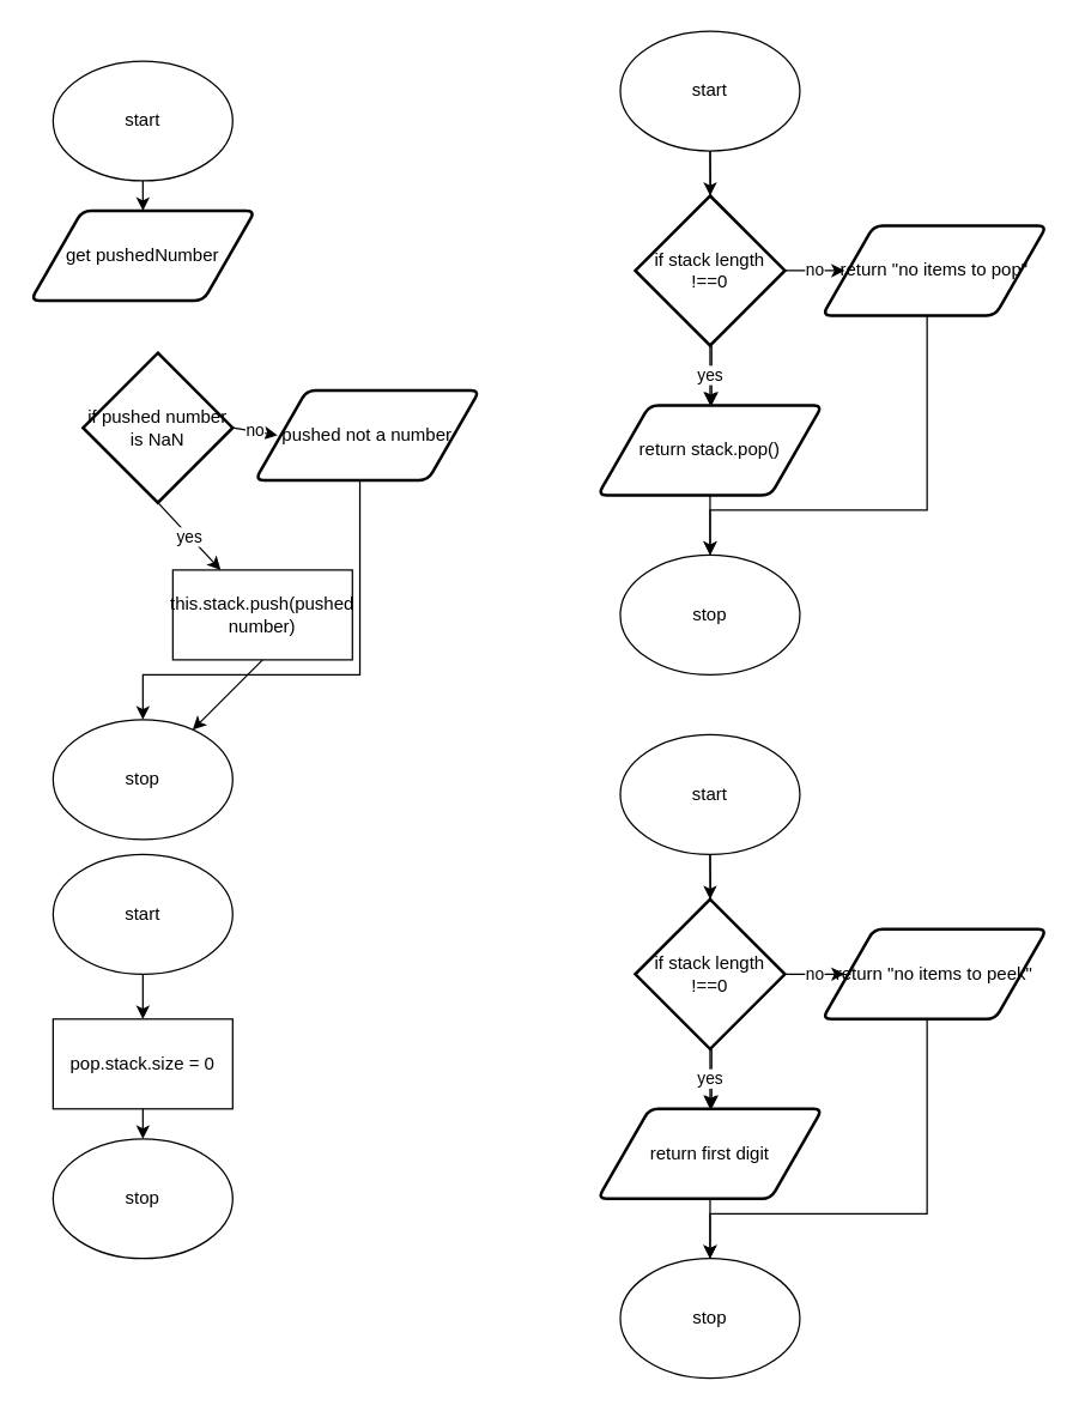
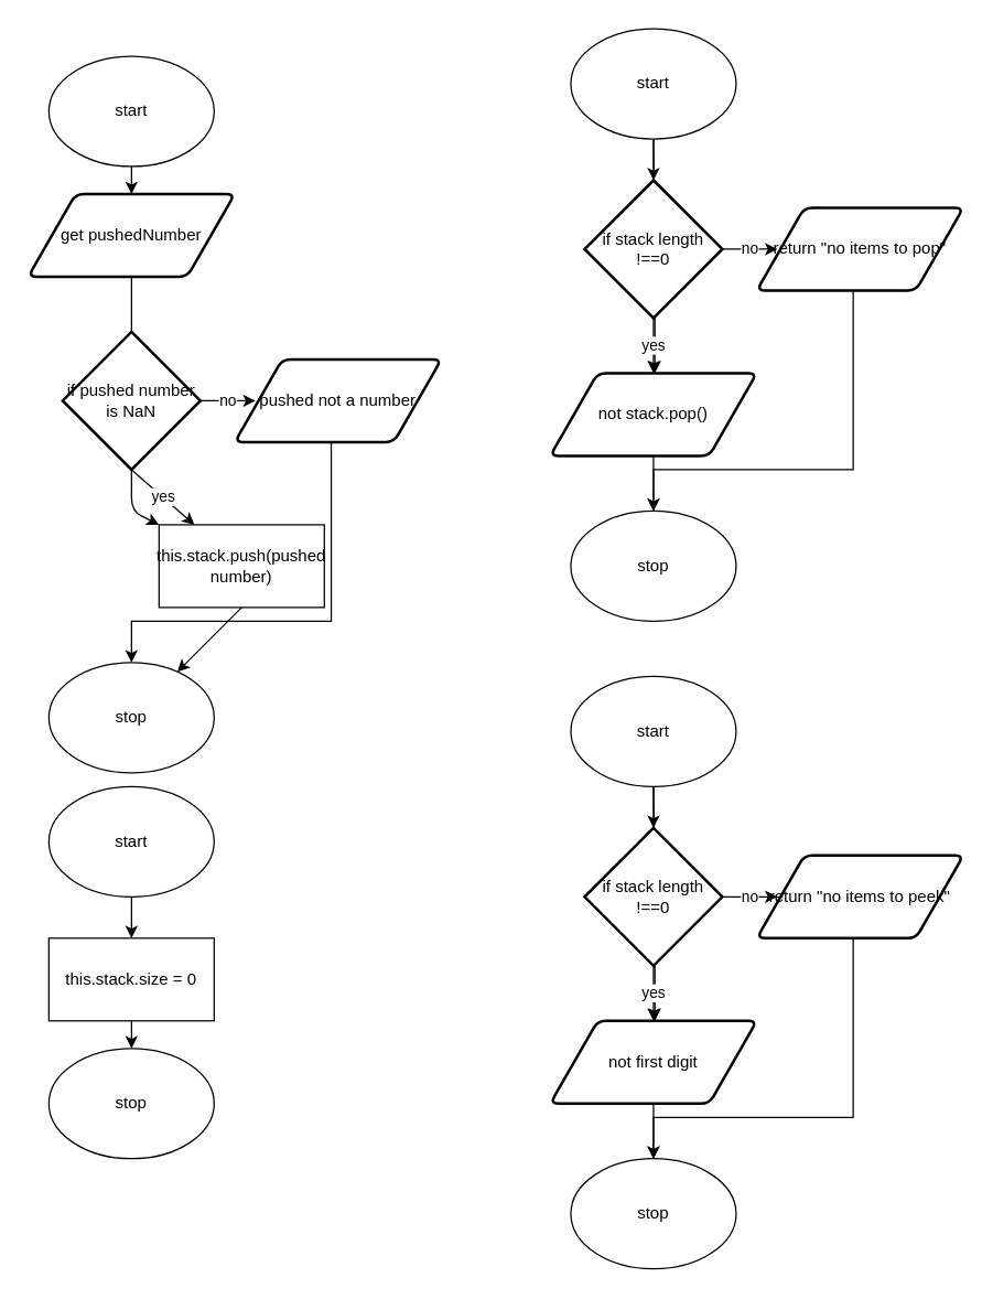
+ <mxCell id="5" value="yes" style="edgeStyle=none;html=1;exitX=0.5;exitY=1;exitDx=0;exitDy=0;" parent="1" source="6" target="8" edge="1"><mxGeometry relative="1" as="geometry"><Array as="points"><mxPoint x="95" y="370" /></Array></mxGeometry></mxCell>
- <mxCell id="17" value="if pushed number is NaN" style="strokeWidth=2;html=1;shape=mxgraph.flowchart.decision;whiteSpace=wrap;" parent="1" vertex="1"><mxGeometry x="55" y="235" width="100" height="100" as="geometry" /></mxCell>
+ <mxCell id="17" value="if pushed number is NaN" style="strokeWidth=2;html=1;shape=mxgraph.flowchart.decision;whiteSpace=wrap;" parent="1" vertex="1"><mxGeometry x="45" y="240" width="100" height="100" as="geometry" /></mxCell>
- <mxCell id="26" value="return stack.pop()" style="shape=parallelogram;html=1;strokeWidth=2;perimeter=parallelogramPerimeter;whiteSpace=wrap;rounded=1;arcSize=12;size=0.23;" parent="1" vertex="1"><mxGeometry x="399" y="270" width="150" height="60" as="geometry" /></mxCell>
+ <mxCell id="26" value="not stack.pop()" style="shape=parallelogram;html=1;strokeWidth=2;perimeter=parallelogramPerimeter;whiteSpace=wrap;rounded=1;arcSize=12;size=0.23;" parent="1" vertex="1"><mxGeometry x="399" y="270" width="150" height="60" as="geometry" /></mxCell>
- <mxCell id="45" value="pop.stack.size = 0" style="rounded=0;whiteSpace=wrap;html=1;" vertex="1" parent="1"><mxGeometry x="35" y="680" width="120" height="60" as="geometry" /></mxCell>
+ <mxCell id="45" value="this.stack.size = 0" style="rounded=0;whiteSpace=wrap;html=1;" vertex="1" parent="1"><mxGeometry x="35" y="680" width="120" height="60" as="geometry" /></mxCell>
- <mxCell id="43" value="return first digit" style="shape=parallelogram;html=1;strokeWidth=2;perimeter=parallelogramPerimeter;whiteSpace=wrap;rounded=1;arcSize=12;size=0.23;" vertex="1" parent="1"><mxGeometry x="399" y="740" width="150" height="60" as="geometry" /></mxCell>
+ <mxCell id="43" value="not first digit" style="shape=parallelogram;html=1;strokeWidth=2;perimeter=parallelogramPerimeter;whiteSpace=wrap;rounded=1;arcSize=12;size=0.23;" vertex="1" parent="1"><mxGeometry x="399" y="740" width="150" height="60" as="geometry" /></mxCell>
